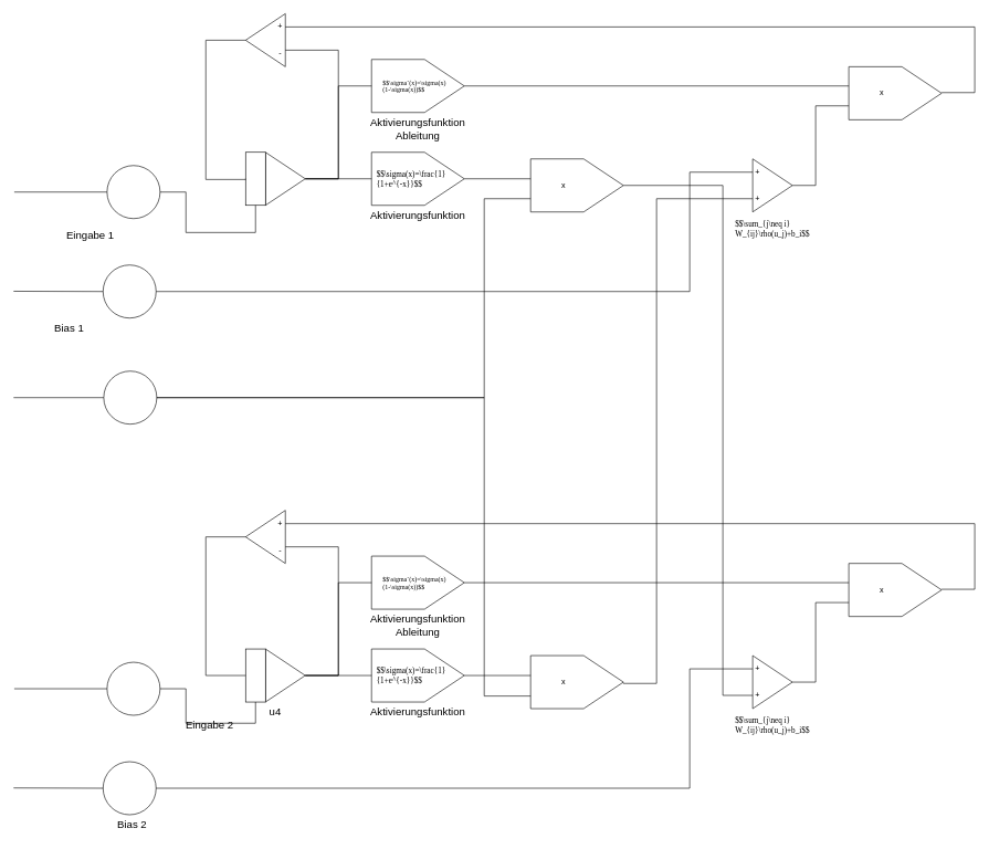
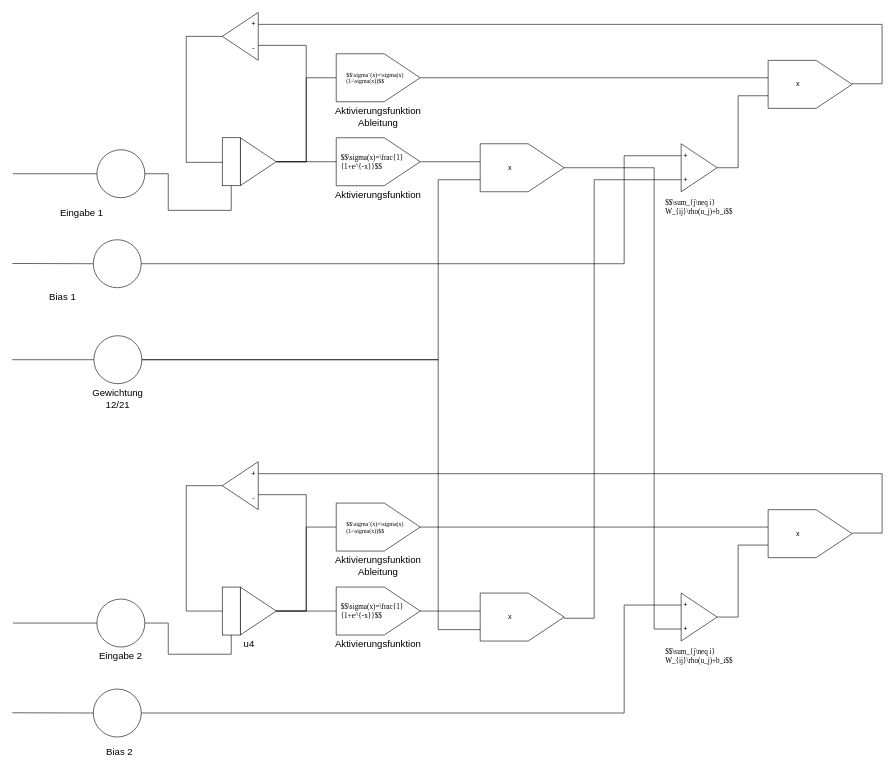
+ <mxCell id="27" value="Gewichtung 12/21" style="text;html=1;align=center;verticalAlign=middle;whiteSpace=wrap;rounded=0;fontSize=16;" parent="1" vertex="1"><mxGeometry x="151" y="649" width="90" height="30" as="geometry" /></mxCell>
- <mxCell id="84" value="Eingabe 2" style="text;html=1;align=center;verticalAlign=middle;whiteSpace=wrap;rounded=0;fontSize=16;" parent="1" vertex="1"><mxGeometry x="271" y="1078" width="90" height="30" as="geometry" /></mxCell>
+ <mxCell id="84" value="Eingabe 2" style="text;html=1;align=center;verticalAlign=middle;whiteSpace=wrap;rounded=0;fontSize=16;" parent="1" vertex="1"><mxGeometry x="156" y="1078" width="90" height="30" as="geometry" /></mxCell>
- <mxCell id="107" value="Bias 2" style="text;html=1;align=center;verticalAlign=middle;whiteSpace=wrap;rounded=0;fontSize=16;" parent="1" vertex="1"><mxGeometry x="154" y="1228" width="90" height="30" as="geometry" /></mxCell>
+ <mxCell id="107" value="Bias 2" style="text;html=1;align=center;verticalAlign=middle;whiteSpace=wrap;rounded=0;fontSize=16;" parent="1" vertex="1"><mxGeometry x="154" y="1238" width="90" height="30" as="geometry" /></mxCell>
